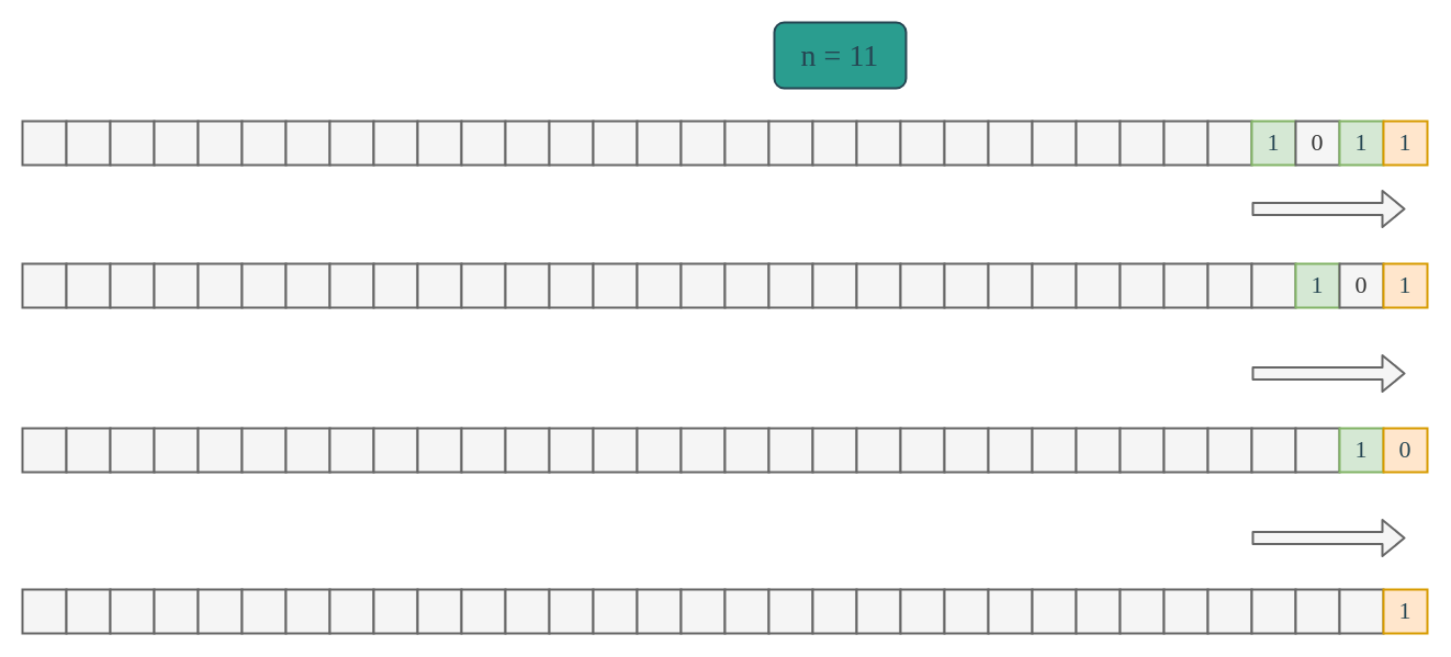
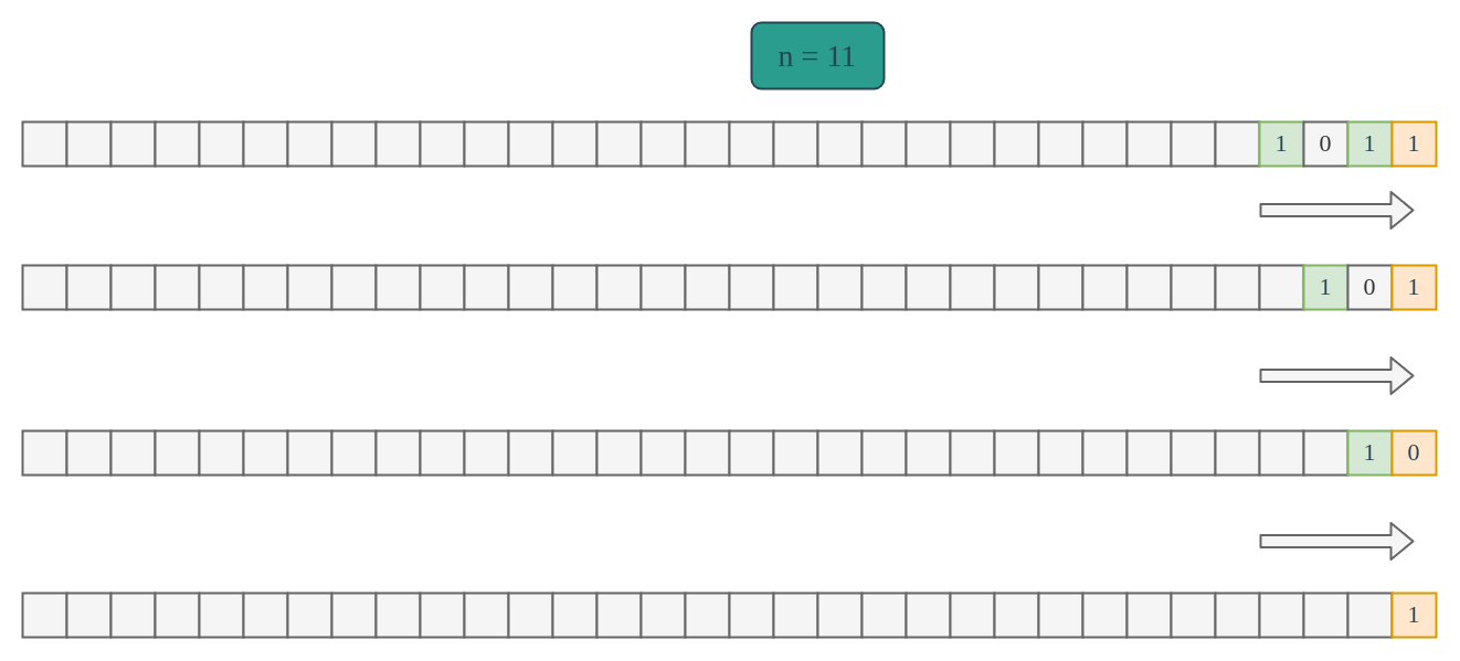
- <mxCell id="137" value="n = 11" style="rounded=1;whiteSpace=wrap;html=1;shadow=0;strokeColor=#264653;strokeWidth=2;fontFamily=Ubuntu;fontSize=28;fontColor=#264653;fontStyle=0;fillColor=#2a9d8f;" vertex="1" parent="1"><mxGeometry x="705" y="20" width="120" height="60" as="geometry" /></mxCell>
+ <mxCell id="137" value="n = 11" style="rounded=1;whiteSpace=wrap;html=1;shadow=0;strokeColor=#264653;strokeWidth=2;fontFamily=Ubuntu;fontSize=28;fontColor=#264653;fontStyle=0;fillColor=#2a9d8f;" vertex="1" parent="1"><mxGeometry x="680" y="20" width="120" height="60" as="geometry" /></mxCell>
